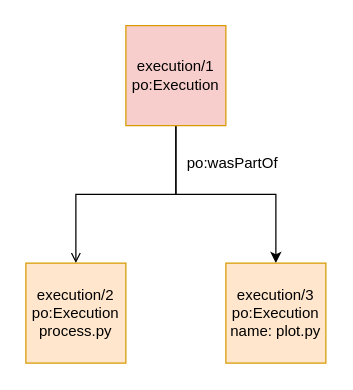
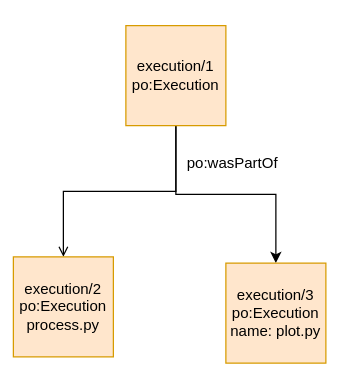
- <mxCell id="4" value="execution/1&lt;br&gt;po:Execution" style="whiteSpace=wrap;html=1;aspect=fixed;fillColor=#f8cecc;strokeColor=#d79b00;" vertex="1" parent="1"><mxGeometry x="100" y="20" width="80" height="80" as="geometry" /></mxCell>
+ <mxCell id="4" value="execution/1&lt;br&gt;po:Execution" style="whiteSpace=wrap;html=1;aspect=fixed;fillColor=#ffe6cc;strokeColor=#d79b00;" vertex="1" parent="1"><mxGeometry x="100" y="20" width="80" height="80" as="geometry" /></mxCell>
- <mxCell id="5" value="execution/2&lt;br&gt;po:Execution&lt;br&gt;process.py" style="whiteSpace=wrap;html=1;aspect=fixed;fillColor=#ffe6cc;strokeColor=#d79b00;" vertex="1" parent="1"><mxGeometry x="20" y="210" width="80" height="80" as="geometry" /></mxCell>
+ <mxCell id="5" value="execution/2&lt;br&gt;po:Execution&lt;br&gt;process.py" style="whiteSpace=wrap;html=1;aspect=fixed;fillColor=#ffe6cc;strokeColor=#d79b00;" vertex="1" parent="1"><mxGeometry x="10" y="205" width="80" height="80" as="geometry" /></mxCell>
